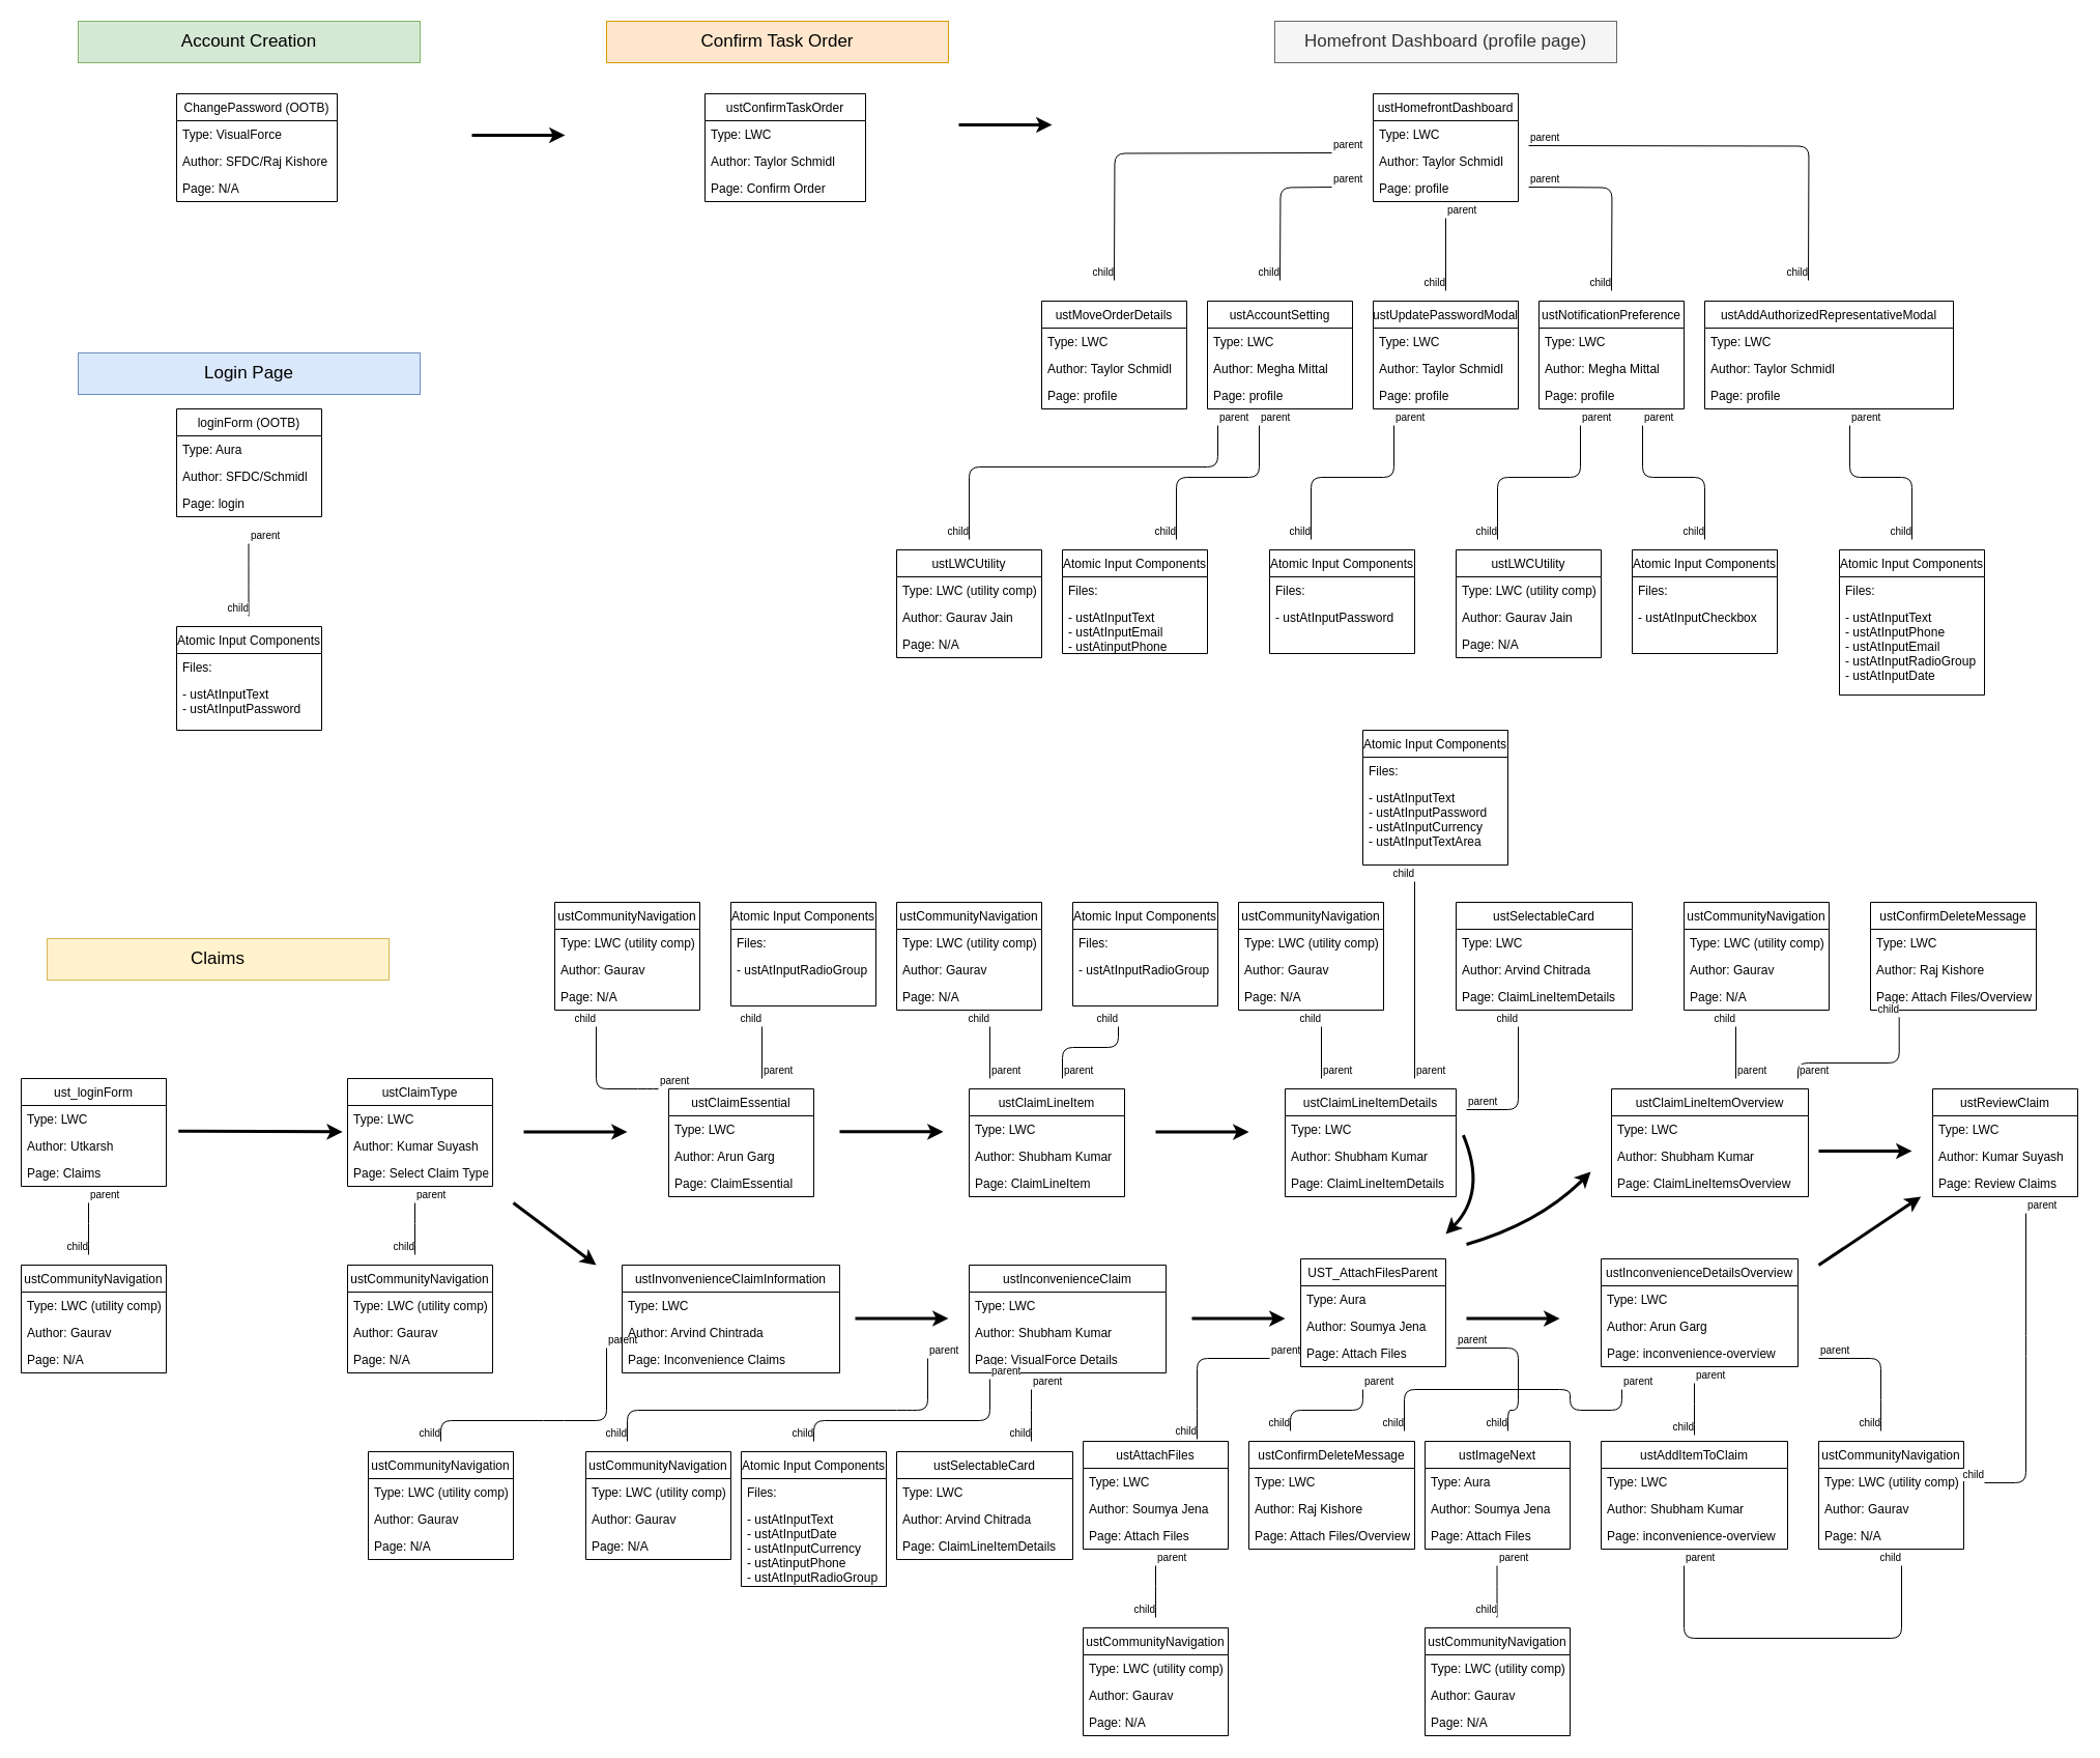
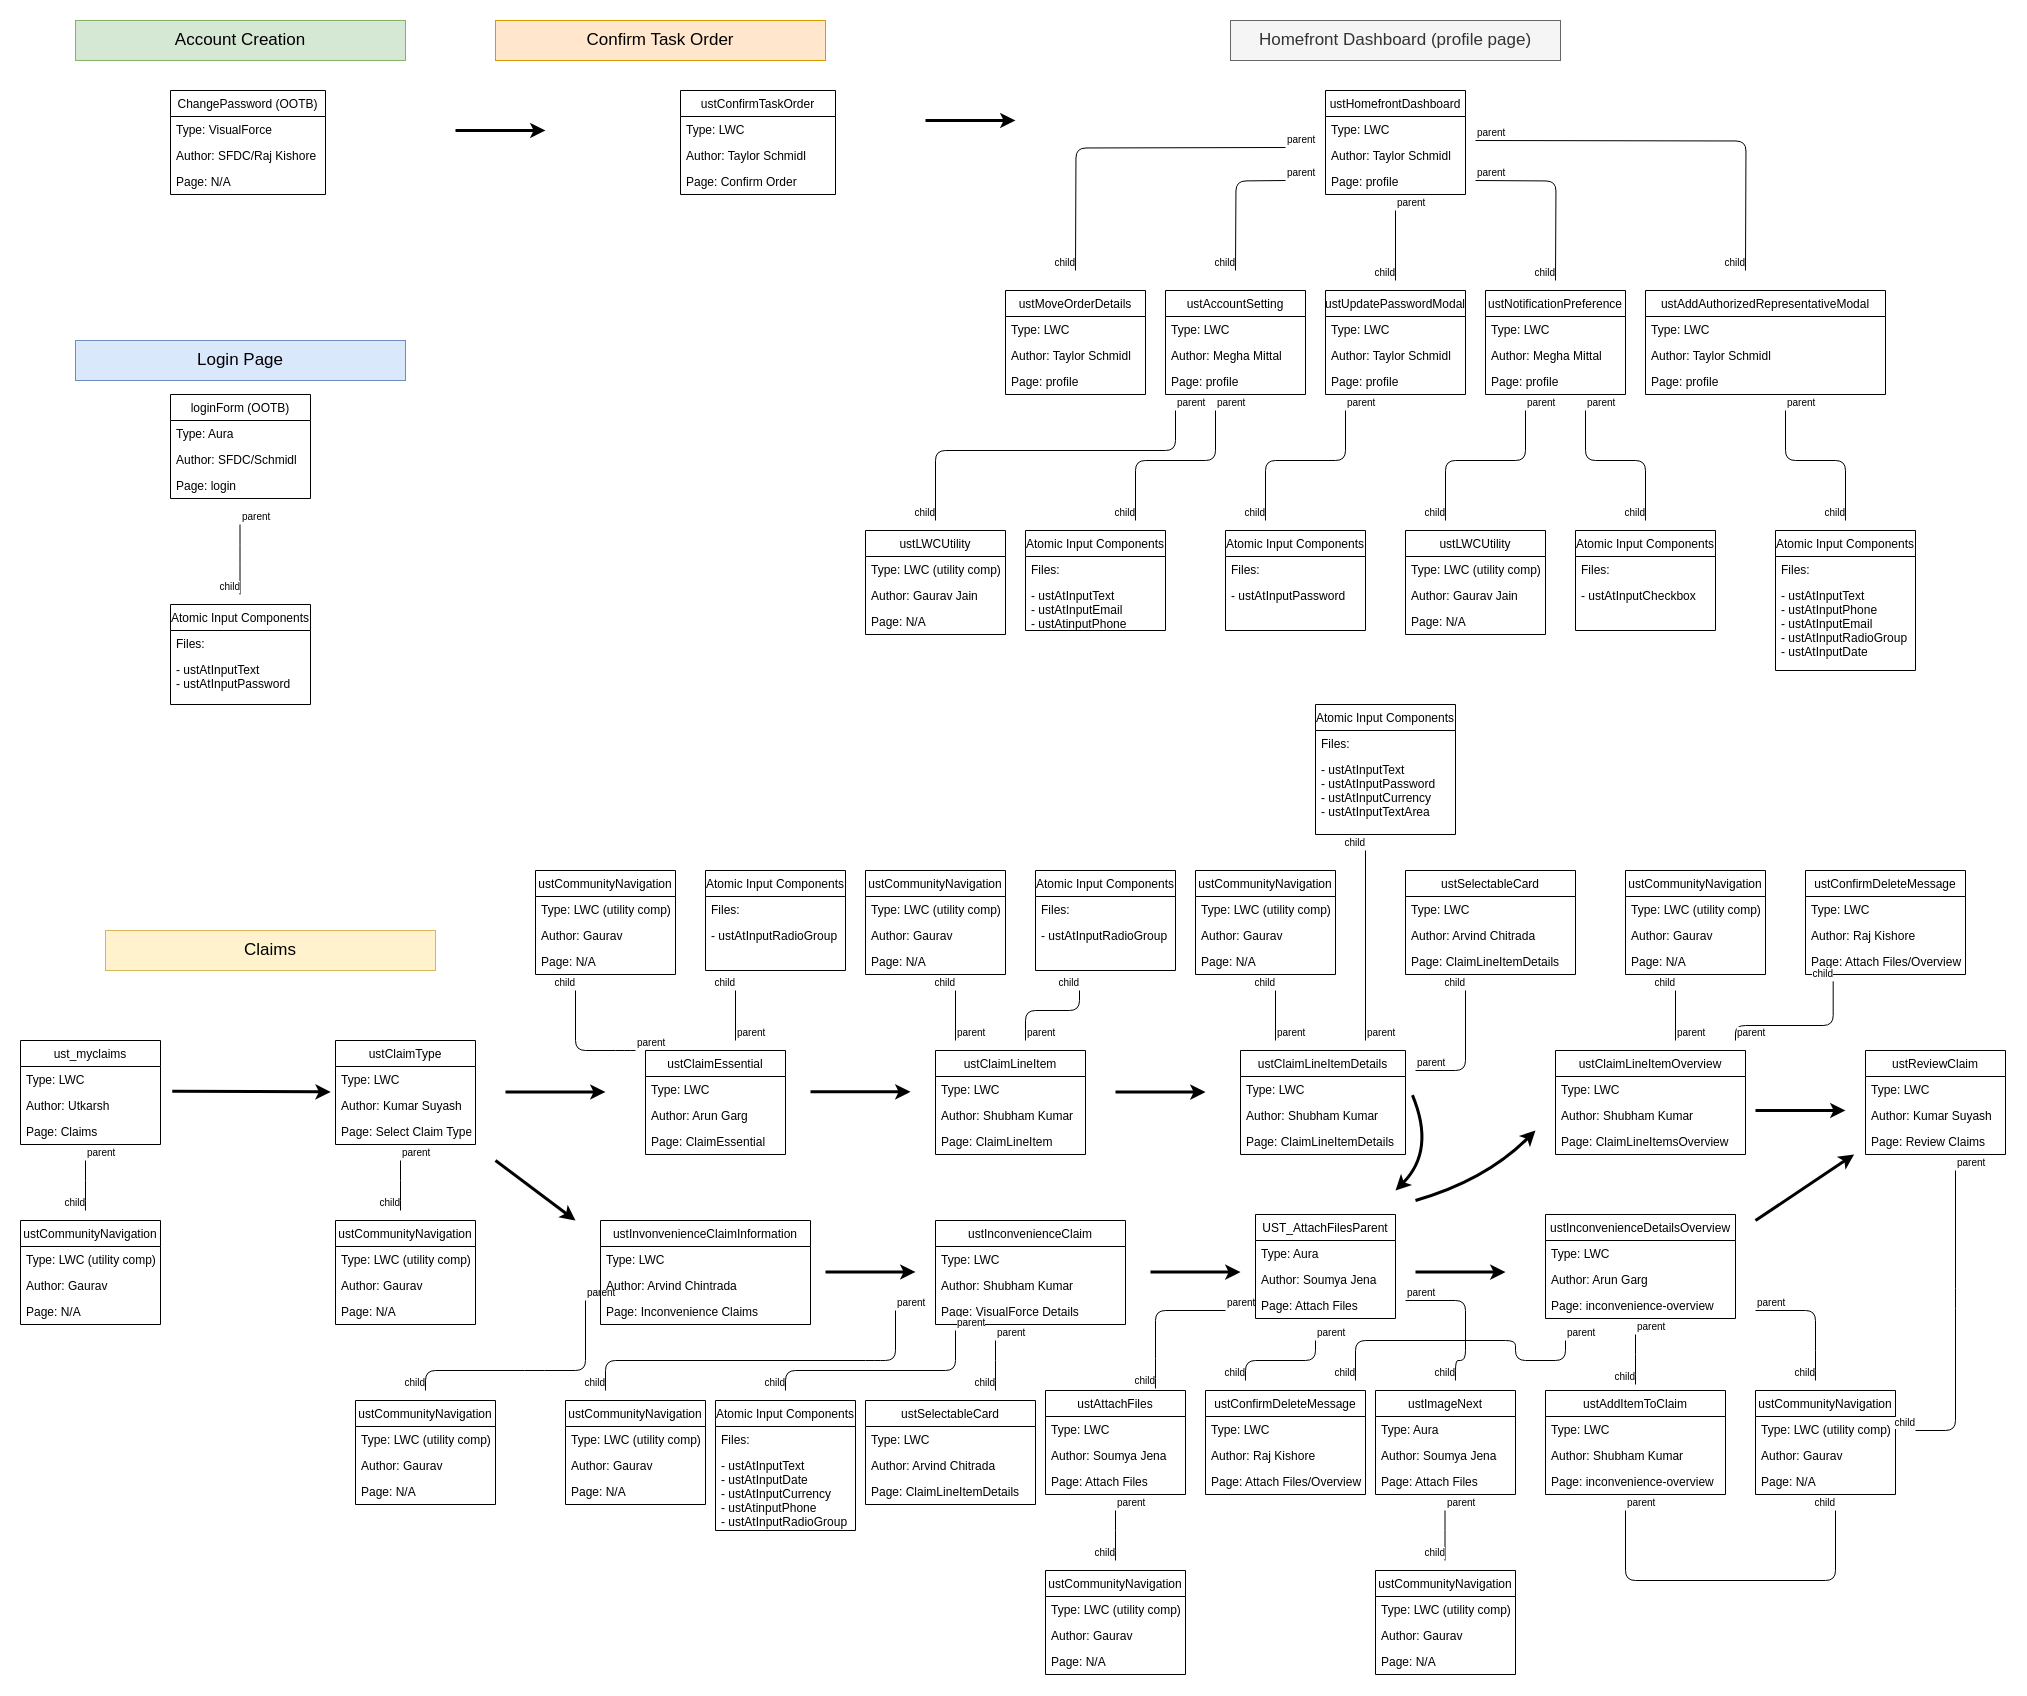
- <mxCell id="86" value="&lt;font style=&quot;font-size: 17px&quot;&gt;Confirm Task Order&lt;/font&gt;" style="text;html=1;align=center;verticalAlign=middle;whiteSpace=wrap;rounded=0;fillColor=#ffe6cc;strokeColor=#d79b00;" vertex="1" parent="1"><mxGeometry x="585" y="20" width="330" height="40" as="geometry" /></mxCell>
+ <mxCell id="86" value="&lt;font style=&quot;font-size: 17px&quot;&gt;Confirm Task Order&lt;/font&gt;" style="text;html=1;align=center;verticalAlign=middle;whiteSpace=wrap;rounded=0;fillColor=#ffe6cc;strokeColor=#d79b00;" vertex="1" parent="1"><mxGeometry x="495" y="20" width="330" height="40" as="geometry" /></mxCell>
- <mxCell id="96" value="&lt;font style=&quot;font-size: 17px&quot;&gt;Claims&lt;/font&gt;" style="text;html=1;align=center;verticalAlign=middle;whiteSpace=wrap;rounded=0;fillColor=#fff2cc;strokeColor=#d6b656;" vertex="1" parent="1"><mxGeometry x="45" y="905" width="330" height="40" as="geometry" /></mxCell>
+ <mxCell id="96" value="&lt;font style=&quot;font-size: 17px&quot;&gt;Claims&lt;/font&gt;" style="text;html=1;align=center;verticalAlign=middle;whiteSpace=wrap;rounded=0;fillColor=#fff2cc;strokeColor=#d6b656;" vertex="1" parent="1"><mxGeometry x="105" y="930" width="330" height="40" as="geometry" /></mxCell>
- <mxCell id="138" value="ust_loginForm" style="swimlane;fontStyle=0;childLayout=stackLayout;horizontal=1;startSize=26;fillColor=none;horizontalStack=0;resizeParent=1;resizeParentMax=0;resizeLast=0;collapsible=1;marginBottom=0;" vertex="1" parent="1"><mxGeometry x="20" y="1040" width="140" height="104" as="geometry" /></mxCell>
+ <mxCell id="138" value="ust_myclaims" style="swimlane;fontStyle=0;childLayout=stackLayout;horizontal=1;startSize=26;fillColor=none;horizontalStack=0;resizeParent=1;resizeParentMax=0;resizeLast=0;collapsible=1;marginBottom=0;" vertex="1" parent="1"><mxGeometry x="20" y="1040" width="140" height="104" as="geometry" /></mxCell>
